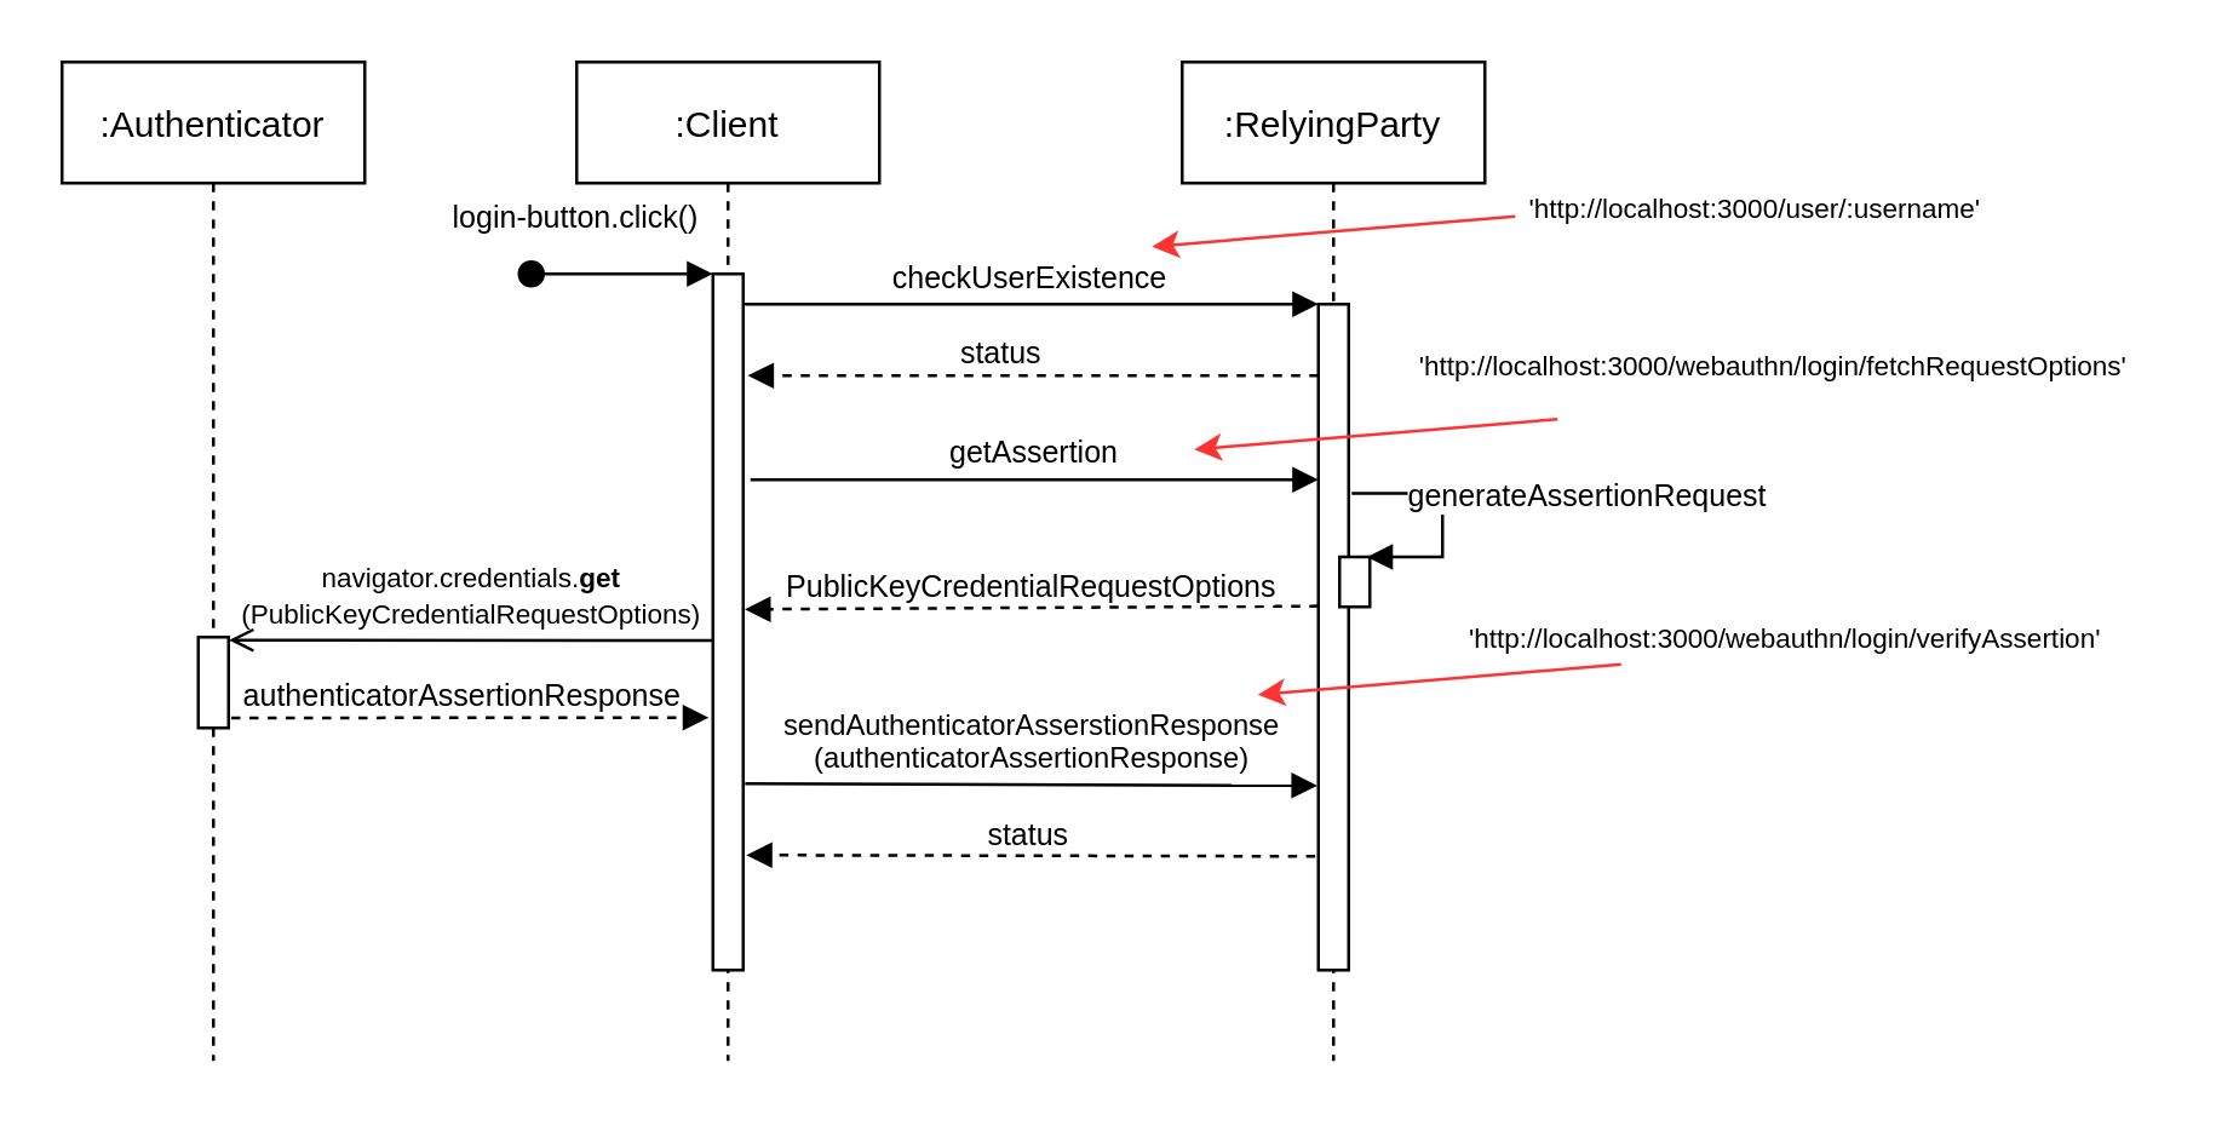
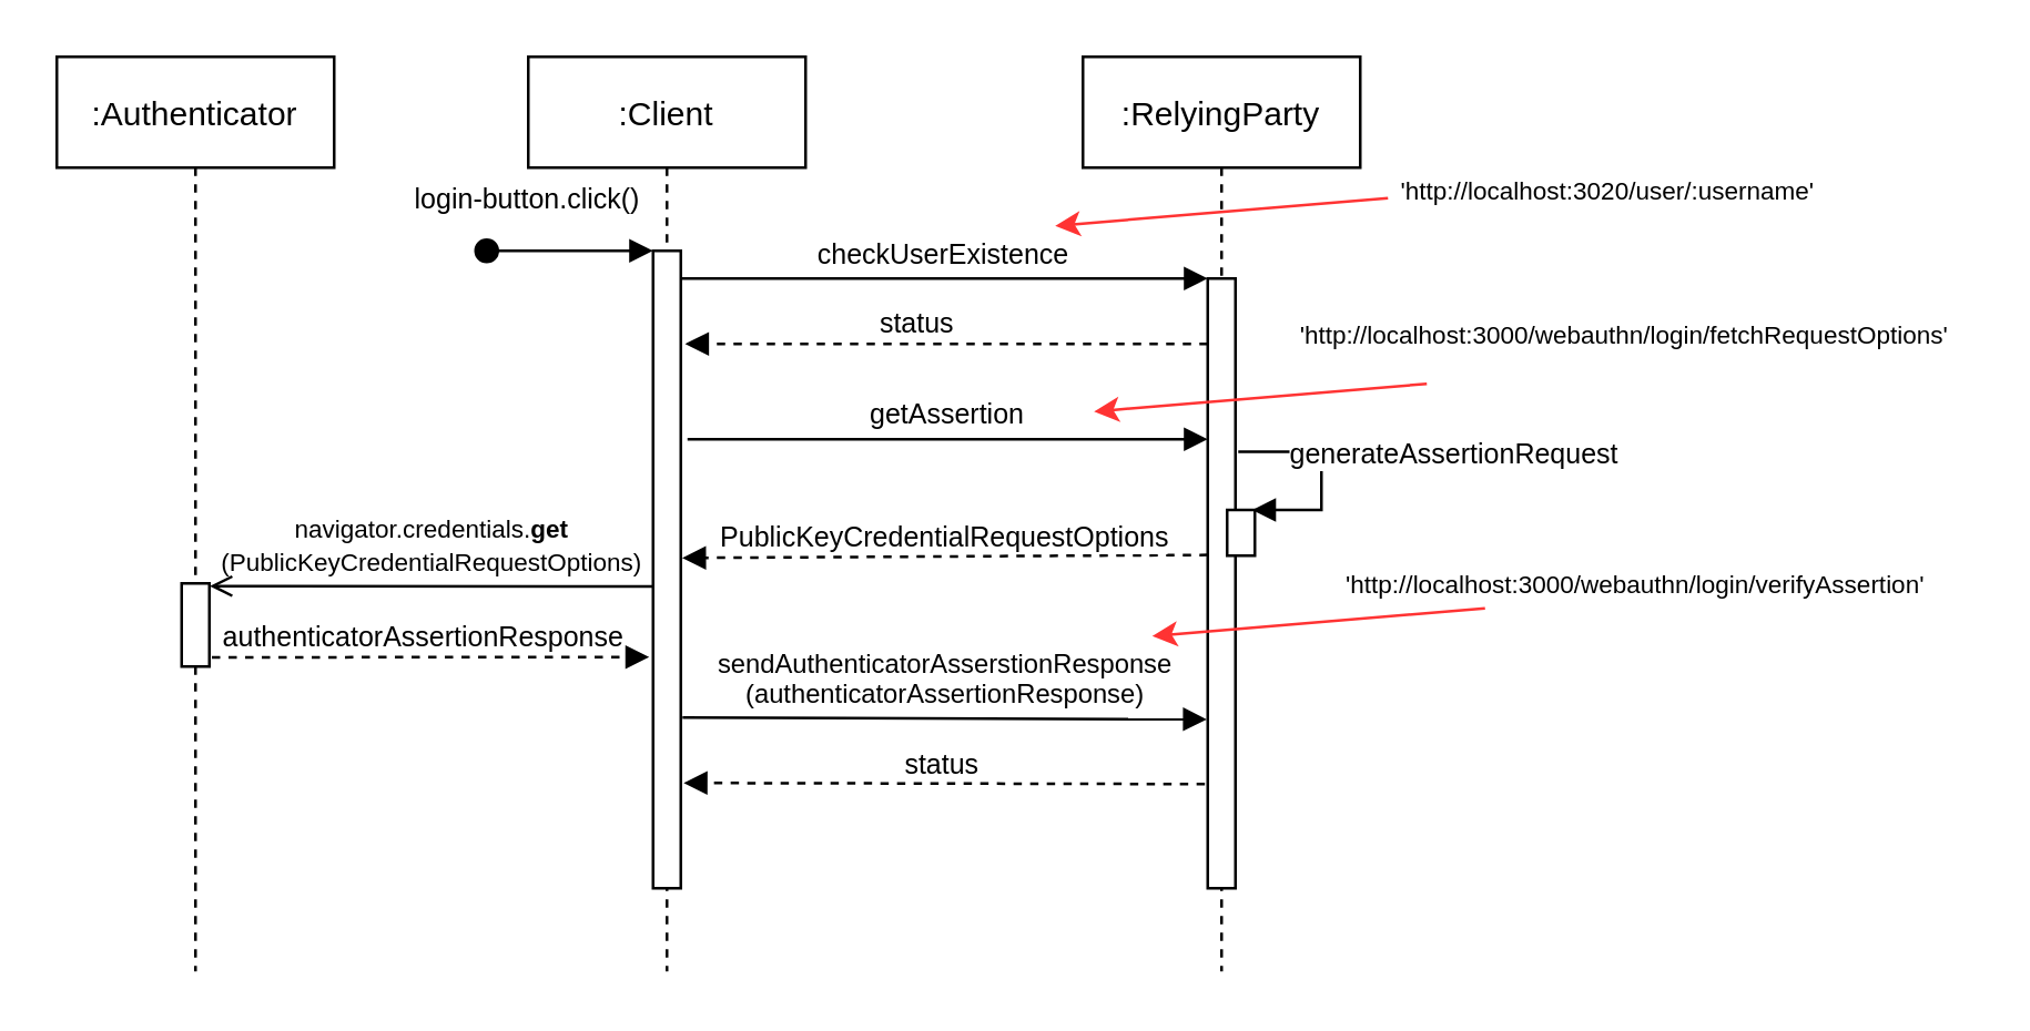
- <mxCell id="25" value="&lt;font style=&quot;font-size: 9px&quot;&gt;'http://localhost:3000/user/:username'&lt;/font&gt;" style="text;html=1;align=center;verticalAlign=middle;resizable=0;points=[];autosize=1;strokeColor=none;fillColor=none;fontSize=10;" parent="1" vertex="1"><mxGeometry x="499" y="58" width="160" height="20" as="geometry" /></mxCell>
+ <mxCell id="25" value="&lt;font style=&quot;font-size: 9px&quot;&gt;'http://localhost:3020/user/:username'&lt;/font&gt;" style="text;html=1;align=center;verticalAlign=middle;resizable=0;points=[];autosize=1;strokeColor=none;fillColor=none;fontSize=10;" parent="1" vertex="1"><mxGeometry x="499" y="58" width="160" height="20" as="geometry" /></mxCell>
